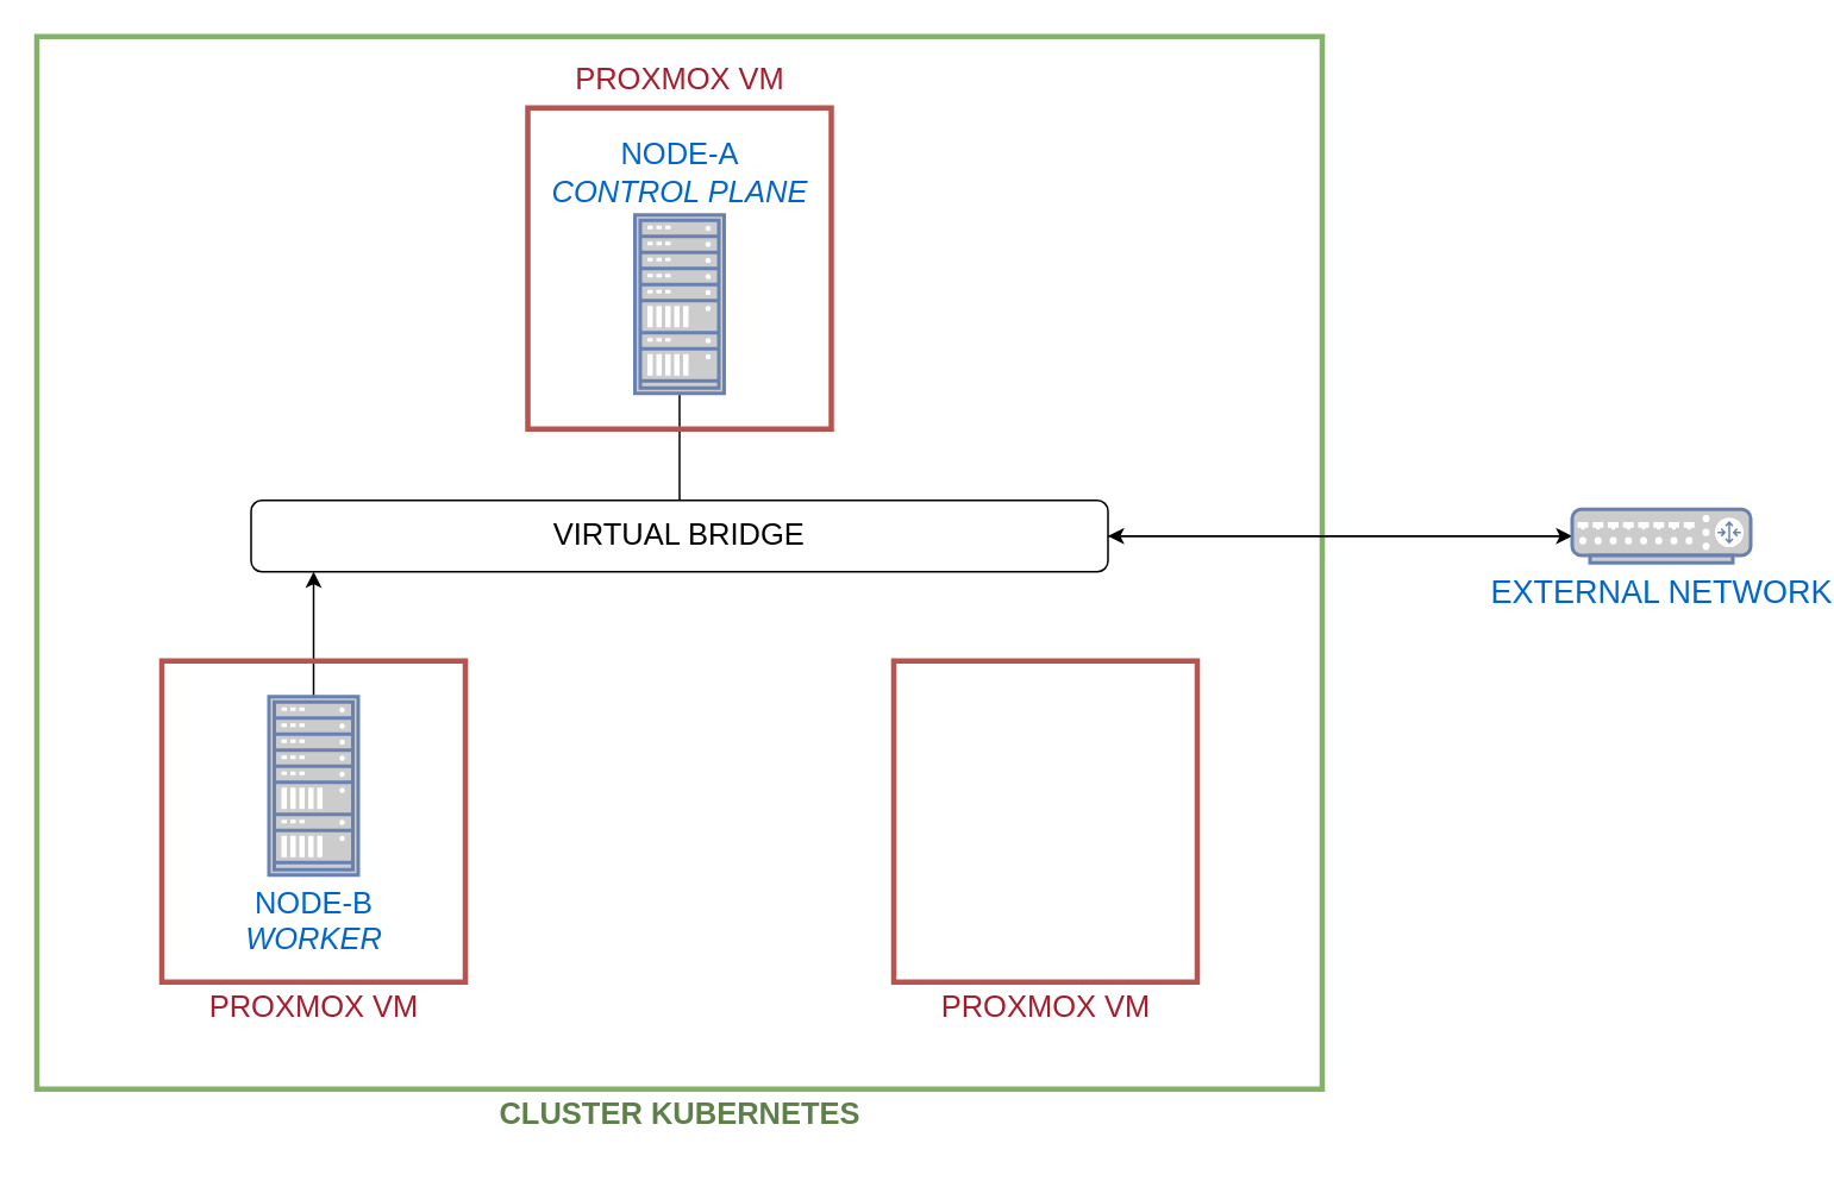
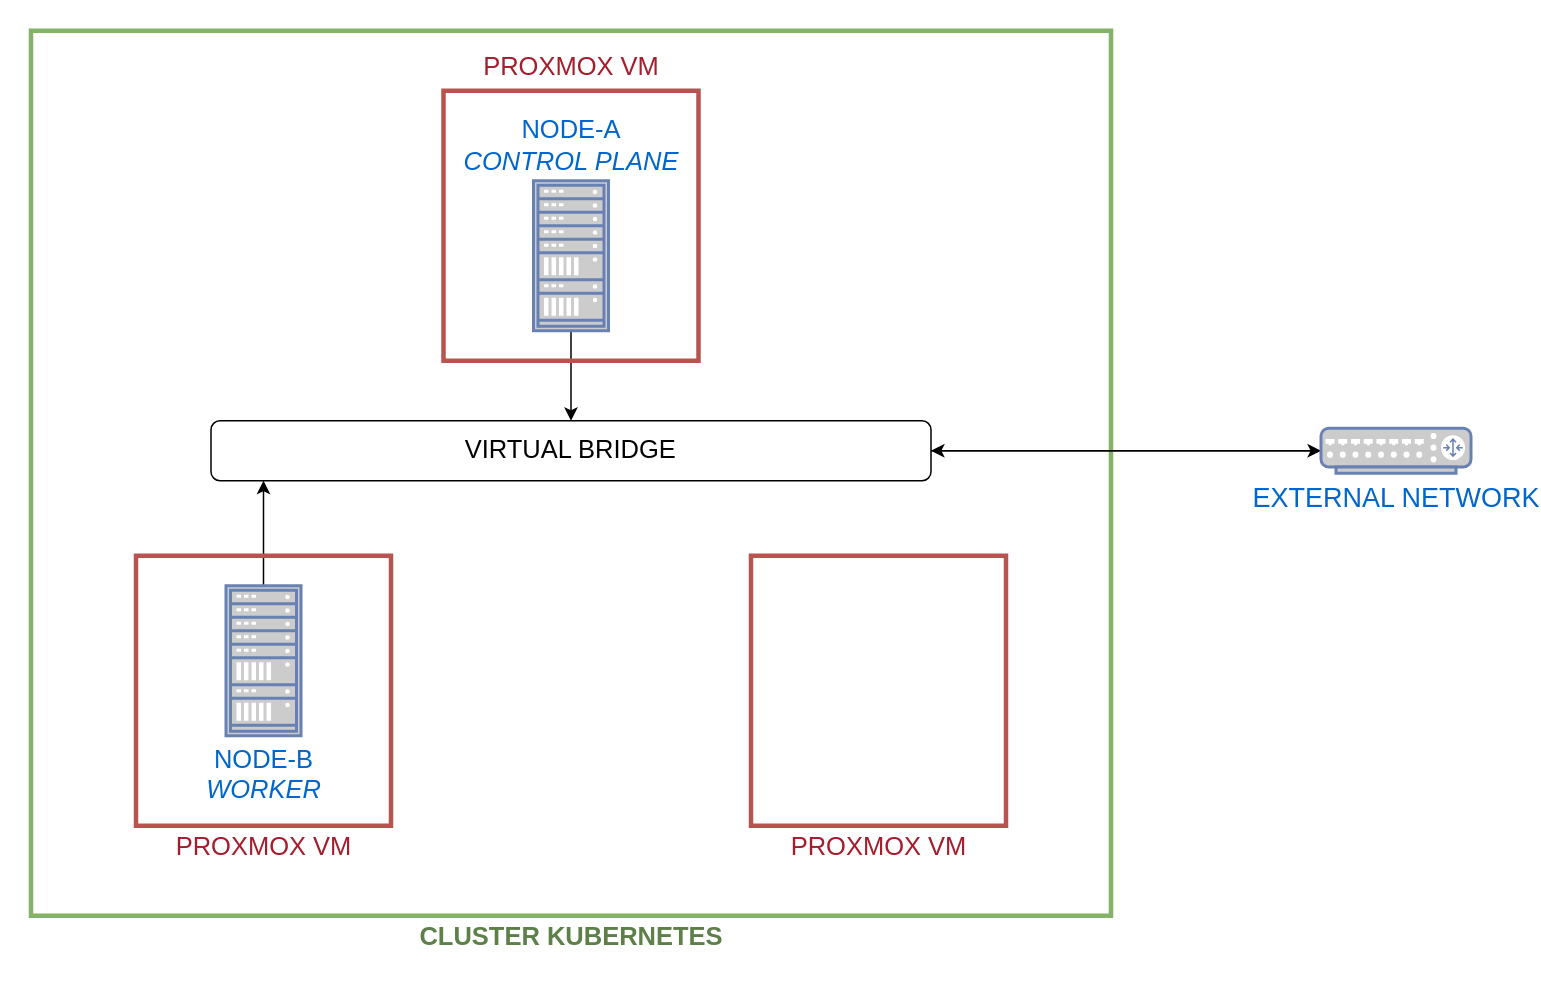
- <mxCell id="3" style="edgeStyle=orthogonalEdgeStyle;rounded=0;orthogonalLoop=1;jettySize=auto;html=1;endArrow=none;" edge="1" parent="1" source="4" target="15"><mxGeometry relative="1" as="geometry" /></mxCell>
+ <mxCell id="3" style="edgeStyle=orthogonalEdgeStyle;rounded=0;orthogonalLoop=1;jettySize=auto;html=1;" edge="1" parent="1" source="4" target="15"><mxGeometry relative="1" as="geometry" /></mxCell>
